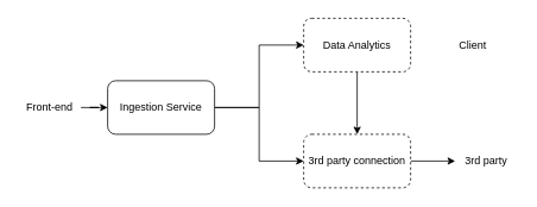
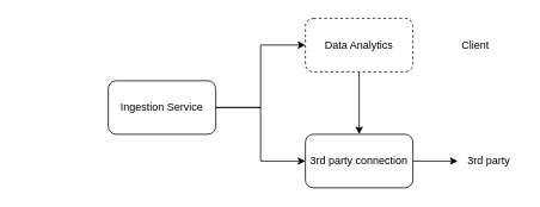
- <mxCell id="10" value="Front-end" style="text;html=1;strokeColor=none;fillColor=none;align=center;verticalAlign=middle;whiteSpace=wrap;rounded=0;" vertex="1" parent="1"><mxGeometry x="20" y="110" width="70" height="20" as="geometry" /></mxCell>
- <mxCell id="9" style="edgeStyle=orthogonalEdgeStyle;rounded=0;orthogonalLoop=1;jettySize=auto;html=1;" edge="1" parent="1" source="10" target="4"><mxGeometry relative="1" as="geometry" /></mxCell>
- <mxCell id="8" value="3rd party connection" style="rounded=1;whiteSpace=wrap;html=1;dashed=1;" vertex="1" parent="1"><mxGeometry x="340" y="150" width="120" height="60" as="geometry" /></mxCell>
+ <mxCell id="8" value="3rd party connection" style="rounded=1;whiteSpace=wrap;html=1;" vertex="1" parent="1"><mxGeometry x="340" y="150" width="120" height="60" as="geometry" /></mxCell>
